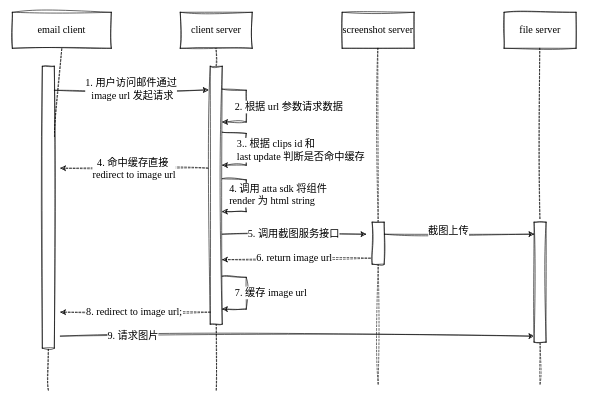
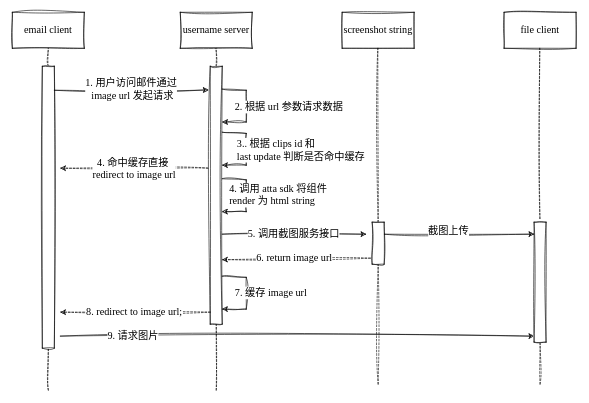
- <mxCell id="2" value="email client" style="rounded=0;whiteSpace=wrap;html=1;sketch=1;hachureGap=4;jiggle=2;curveFitting=1;fontFamily=Architects Daughter;fontSource=https%3A%2F%2Ffonts.googleapis.com%2Fcss%3Ffamily%3DArchitects%2BDaughter;fontSize=17;" vertex="1" parent="1"><mxGeometry x="20" y="20" width="165" height="60" as="geometry" /></mxCell>
+ <mxCell id="2" value="email client" style="rounded=0;whiteSpace=wrap;html=1;sketch=1;hachureGap=4;jiggle=2;curveFitting=1;fontFamily=Architects Daughter;fontSource=https%3A%2F%2Ffonts.googleapis.com%2Fcss%3Ffamily%3DArchitects%2BDaughter;fontSize=17;" vertex="1" parent="1"><mxGeometry x="20" y="20" width="120" height="60" as="geometry" /></mxCell>
- <mxCell id="3" value="client server" style="rounded=0;whiteSpace=wrap;html=1;sketch=1;hachureGap=4;jiggle=2;curveFitting=1;fontFamily=Architects Daughter;fontSource=https%3A%2F%2Ffonts.googleapis.com%2Fcss%3Ffamily%3DArchitects%2BDaughter;fontSize=17;" vertex="1" parent="1"><mxGeometry x="300" y="20" width="120" height="60" as="geometry" /></mxCell>
+ <mxCell id="3" value="username server" style="rounded=0;whiteSpace=wrap;html=1;sketch=1;hachureGap=4;jiggle=2;curveFitting=1;fontFamily=Architects Daughter;fontSource=https%3A%2F%2Ffonts.googleapis.com%2Fcss%3Ffamily%3DArchitects%2BDaughter;fontSize=17;" vertex="1" parent="1"><mxGeometry x="300" y="20" width="120" height="60" as="geometry" /></mxCell>
- <mxCell id="4" value="screenshot server" style="rounded=0;whiteSpace=wrap;html=1;sketch=1;hachureGap=4;jiggle=2;curveFitting=1;fontFamily=Architects Daughter;fontSource=https%3A%2F%2Ffonts.googleapis.com%2Fcss%3Ffamily%3DArchitects%2BDaughter;fontSize=17;" vertex="1" parent="1"><mxGeometry x="570" y="20" width="120" height="60" as="geometry" /></mxCell>
+ <mxCell id="4" value="screenshot string" style="rounded=0;whiteSpace=wrap;html=1;sketch=1;hachureGap=4;jiggle=2;curveFitting=1;fontFamily=Architects Daughter;fontSource=https%3A%2F%2Ffonts.googleapis.com%2Fcss%3Ffamily%3DArchitects%2BDaughter;fontSize=17;" vertex="1" parent="1"><mxGeometry x="570" y="20" width="120" height="60" as="geometry" /></mxCell>
- <mxCell id="20" value="file server" style="rounded=0;whiteSpace=wrap;html=1;sketch=1;hachureGap=4;jiggle=2;curveFitting=1;fontFamily=Architects Daughter;fontSource=https%3A%2F%2Ffonts.googleapis.com%2Fcss%3Ffamily%3DArchitects%2BDaughter;fontSize=17;" vertex="1" parent="1"><mxGeometry x="840" y="20" width="120" height="60" as="geometry" /></mxCell>
+ <mxCell id="20" value="file client" style="rounded=0;whiteSpace=wrap;html=1;sketch=1;hachureGap=4;jiggle=2;curveFitting=1;fontFamily=Architects Daughter;fontSource=https%3A%2F%2Ffonts.googleapis.com%2Fcss%3Ffamily%3DArchitects%2BDaughter;fontSize=17;" vertex="1" parent="1"><mxGeometry x="840" y="20" width="120" height="60" as="geometry" /></mxCell>
